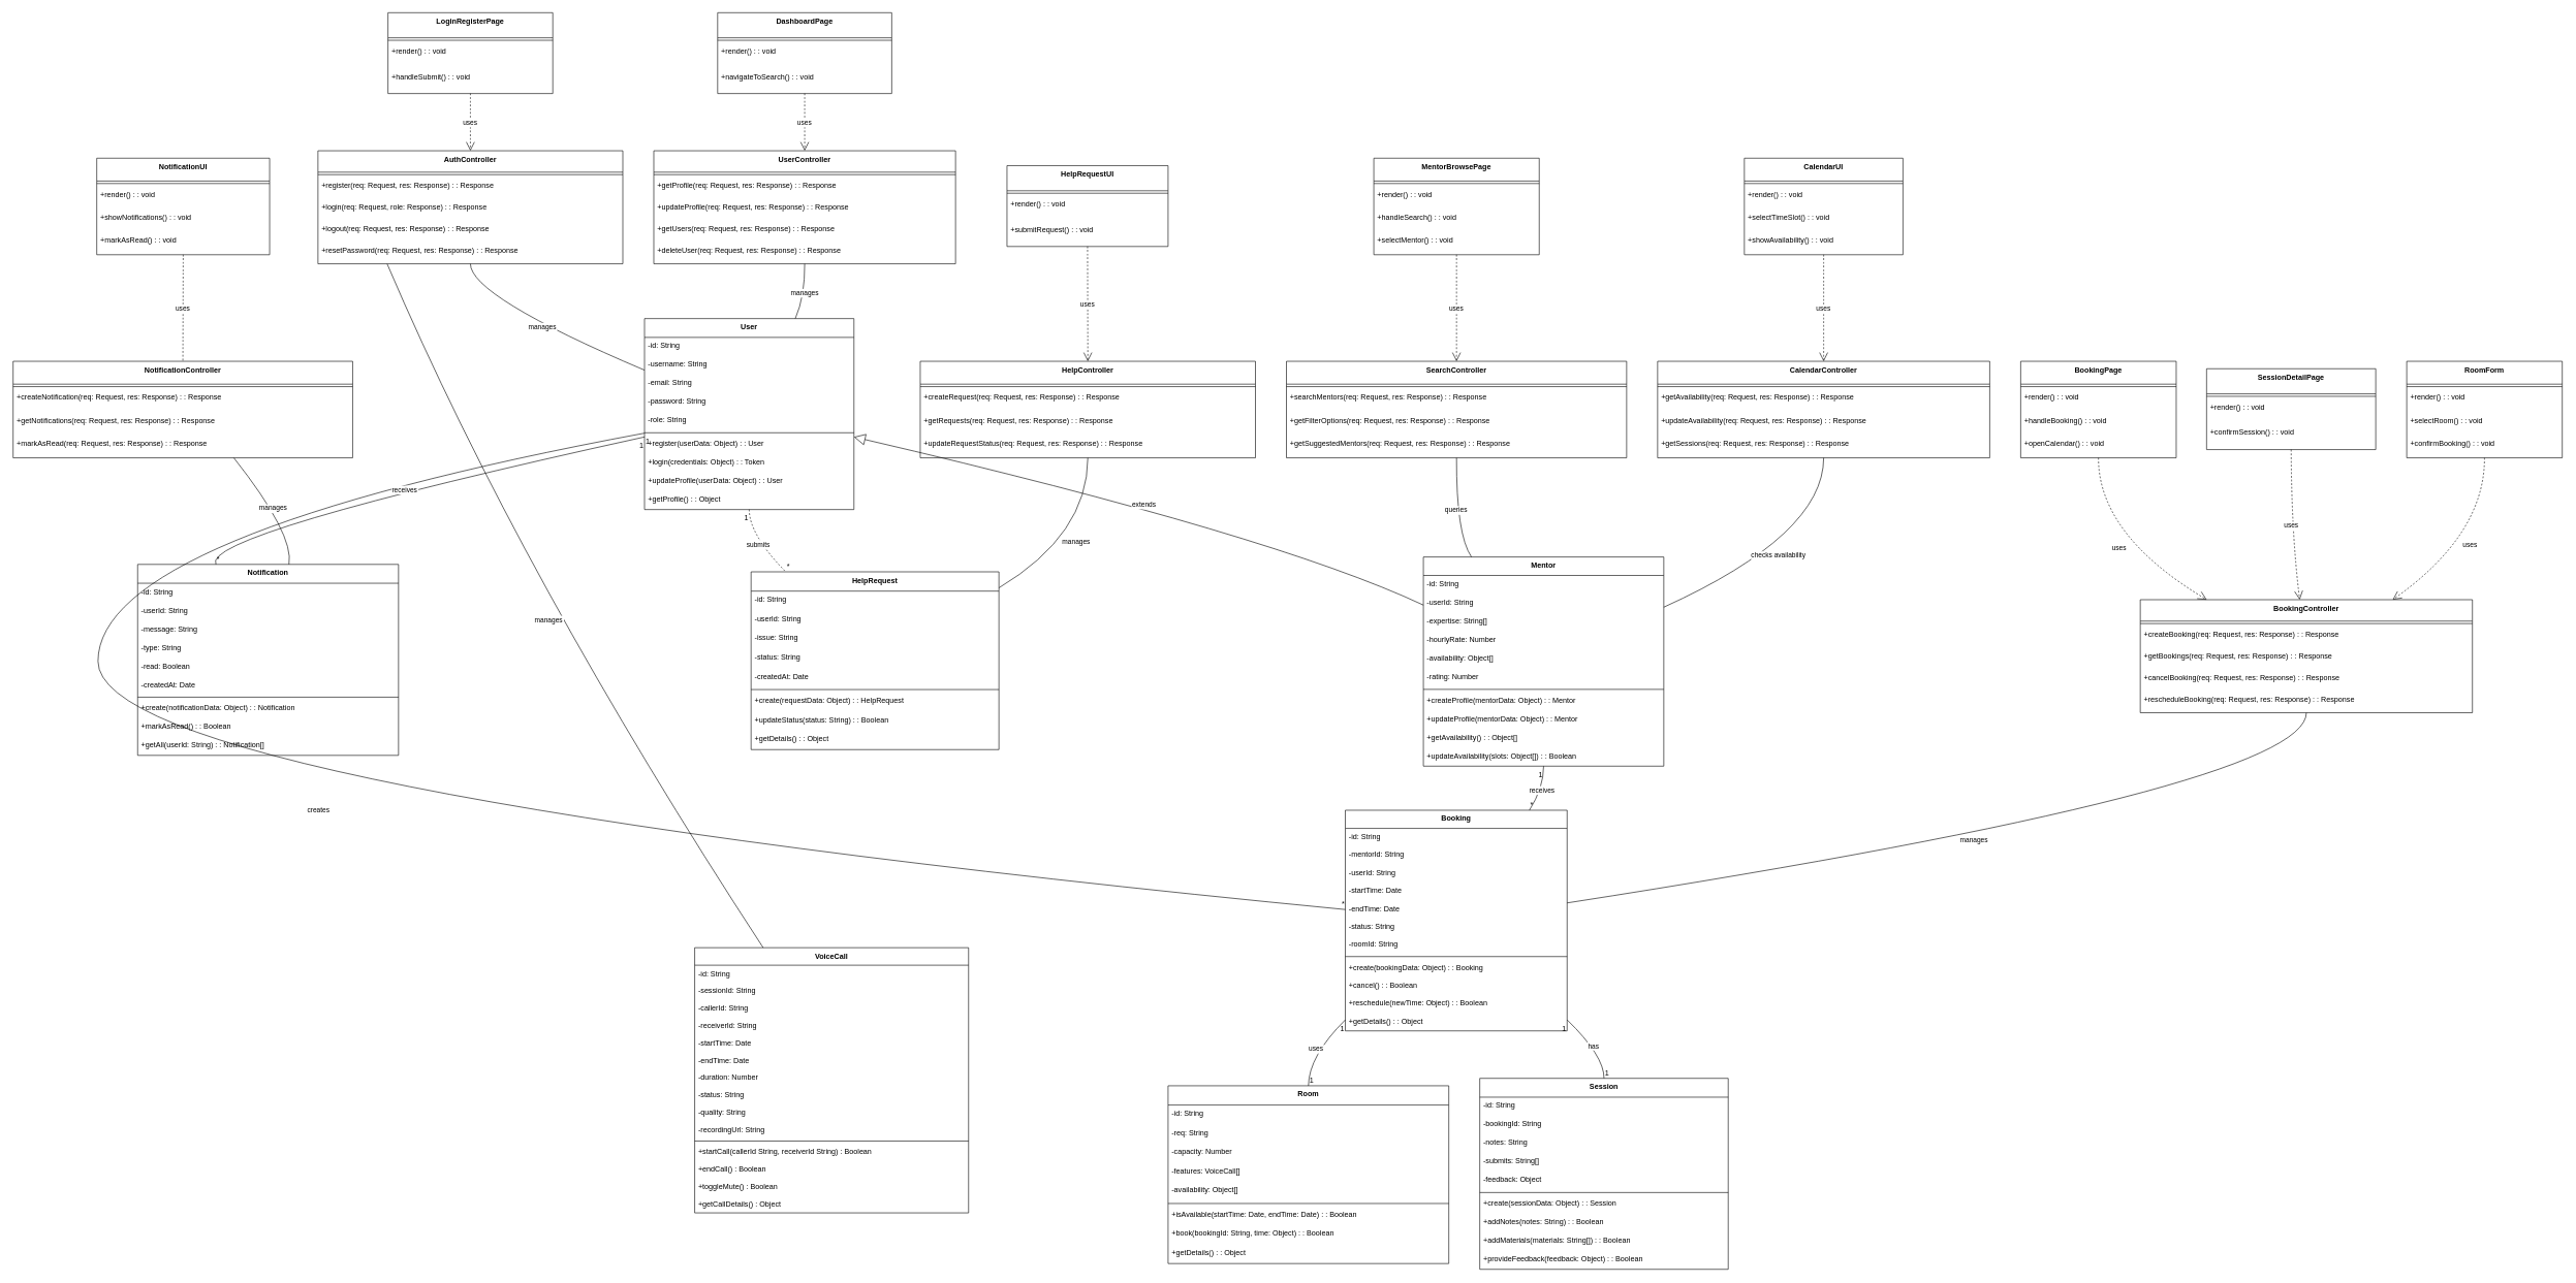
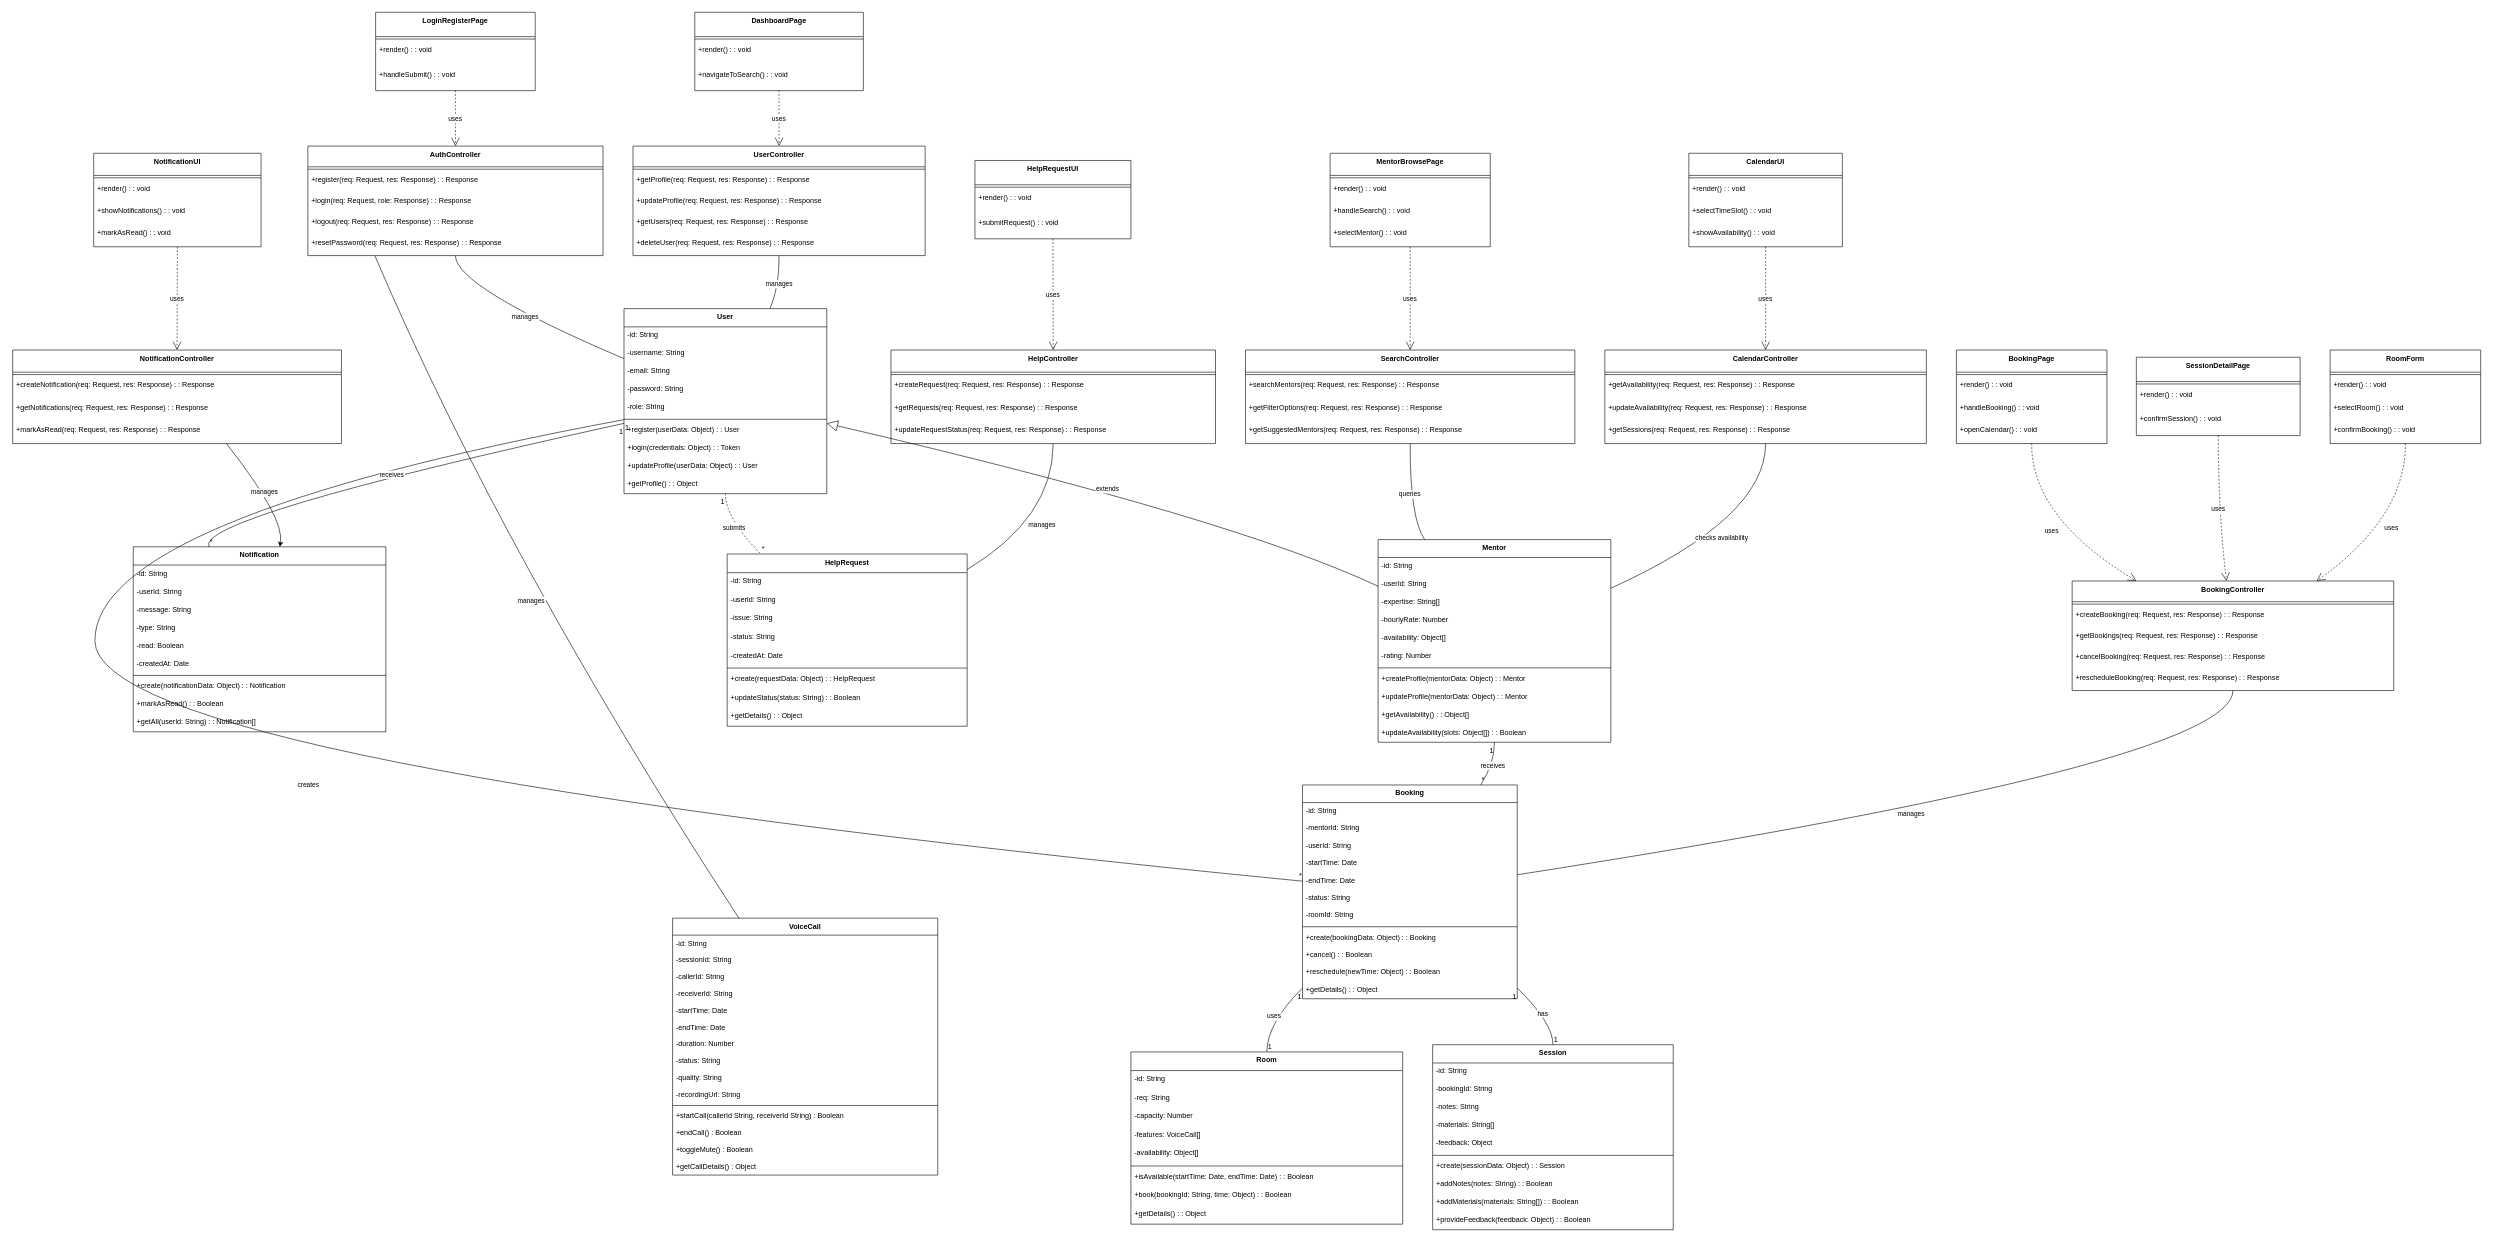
- <mxCell id="192" value="uses" style="curved=1;dashed=1;startArrow=none;endArrow=none;endSize=12;exitX=0.5;exitY=1;entryX=0.5;entryY=0;rounded=0;" parent="1" source="150" target="108" edge="1"><mxGeometry relative="1" as="geometry"><Array as="points" /></mxGeometry></mxCell>
+ <mxCell id="192" value="uses" style="curved=1;dashed=1;startArrow=none;endArrow=open;endSize=12;exitX=0.5;exitY=1;entryX=0.5;entryY=0;rounded=0;" parent="1" source="150" target="108" edge="1"><mxGeometry relative="1" as="geometry"><Array as="points" /></mxGeometry></mxCell>
- <mxCell id="183" value="manages" style="curved=1;startArrow=none;endArrow=none;exitX=0.65;exitY=1;entryX=0.58;entryY=0;rounded=0;" parent="1" source="108" target="59" edge="1"><mxGeometry relative="1" as="geometry"><Array as="points"><mxPoint x="474" y="863" /></Array></mxGeometry></mxCell>
+ <mxCell id="183" value="manages" style="curved=1;startArrow=none;endArrow=classic;exitX=0.65;exitY=1;entryX=0.58;entryY=0;rounded=0;" parent="1" source="108" target="59" edge="1"><mxGeometry relative="1" as="geometry"><Array as="points"><mxPoint x="474" y="863" /></Array></mxGeometry></mxCell>
- <mxCell id="52" value="-submits: String[]" style="text;strokeColor=none;fillColor=none;align=left;verticalAlign=top;spacingLeft=4;spacingRight=4;overflow=hidden;rotatable=0;points=[[0,0.5],[1,0.5]];portConstraint=eastwest;" parent="48" vertex="1"><mxGeometry y="120.4" width="401" height="30" as="geometry" /></mxCell>
+ <mxCell id="52" value="-materials: String[]" style="text;strokeColor=none;fillColor=none;align=left;verticalAlign=top;spacingLeft=4;spacingRight=4;overflow=hidden;rotatable=0;points=[[0,0.5],[1,0.5]];portConstraint=eastwest;" parent="48" vertex="1"><mxGeometry y="120.4" width="401" height="30" as="geometry" /></mxCell>
